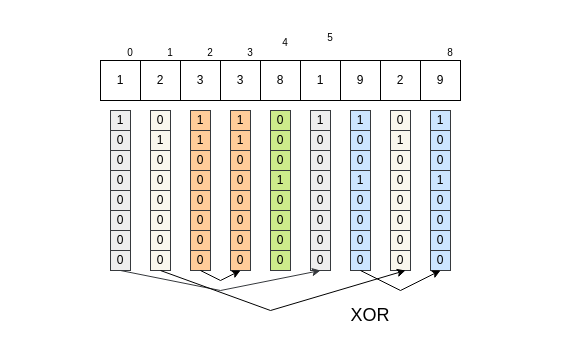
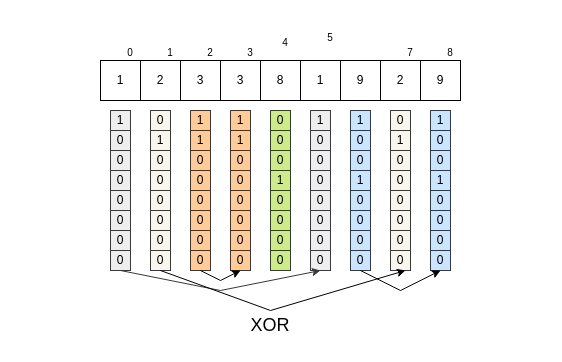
+ <mxCell id="95" value="&lt;font style=&quot;font-size: 10px;&quot;&gt;7&lt;/font&gt;" style="whiteSpace=wrap;html=1;aspect=fixed;labelBackgroundColor=none;labelBorderColor=none;strokeColor=none;strokeWidth=1;fontSize=18;fillColor=none;" vertex="1" parent="1"><mxGeometry x="400" y="40" width="20" height="20" as="geometry" /></mxCell>
- <mxCell id="87" value="XOR" style="text;html=1;strokeColor=none;fillColor=none;align=center;verticalAlign=middle;whiteSpace=wrap;rounded=0;labelBackgroundColor=none;labelBorderColor=none;strokeWidth=3;fontSize=18;" vertex="1" parent="1"><mxGeometry x="340" y="300" width="60" height="30" as="geometry" /></mxCell>
+ <mxCell id="87" value="XOR" style="text;html=1;strokeColor=none;fillColor=none;align=center;verticalAlign=middle;whiteSpace=wrap;rounded=0;labelBackgroundColor=none;labelBorderColor=none;strokeWidth=3;fontSize=18;" vertex="1" parent="1"><mxGeometry x="240" y="310" width="60" height="30" as="geometry" /></mxCell>
